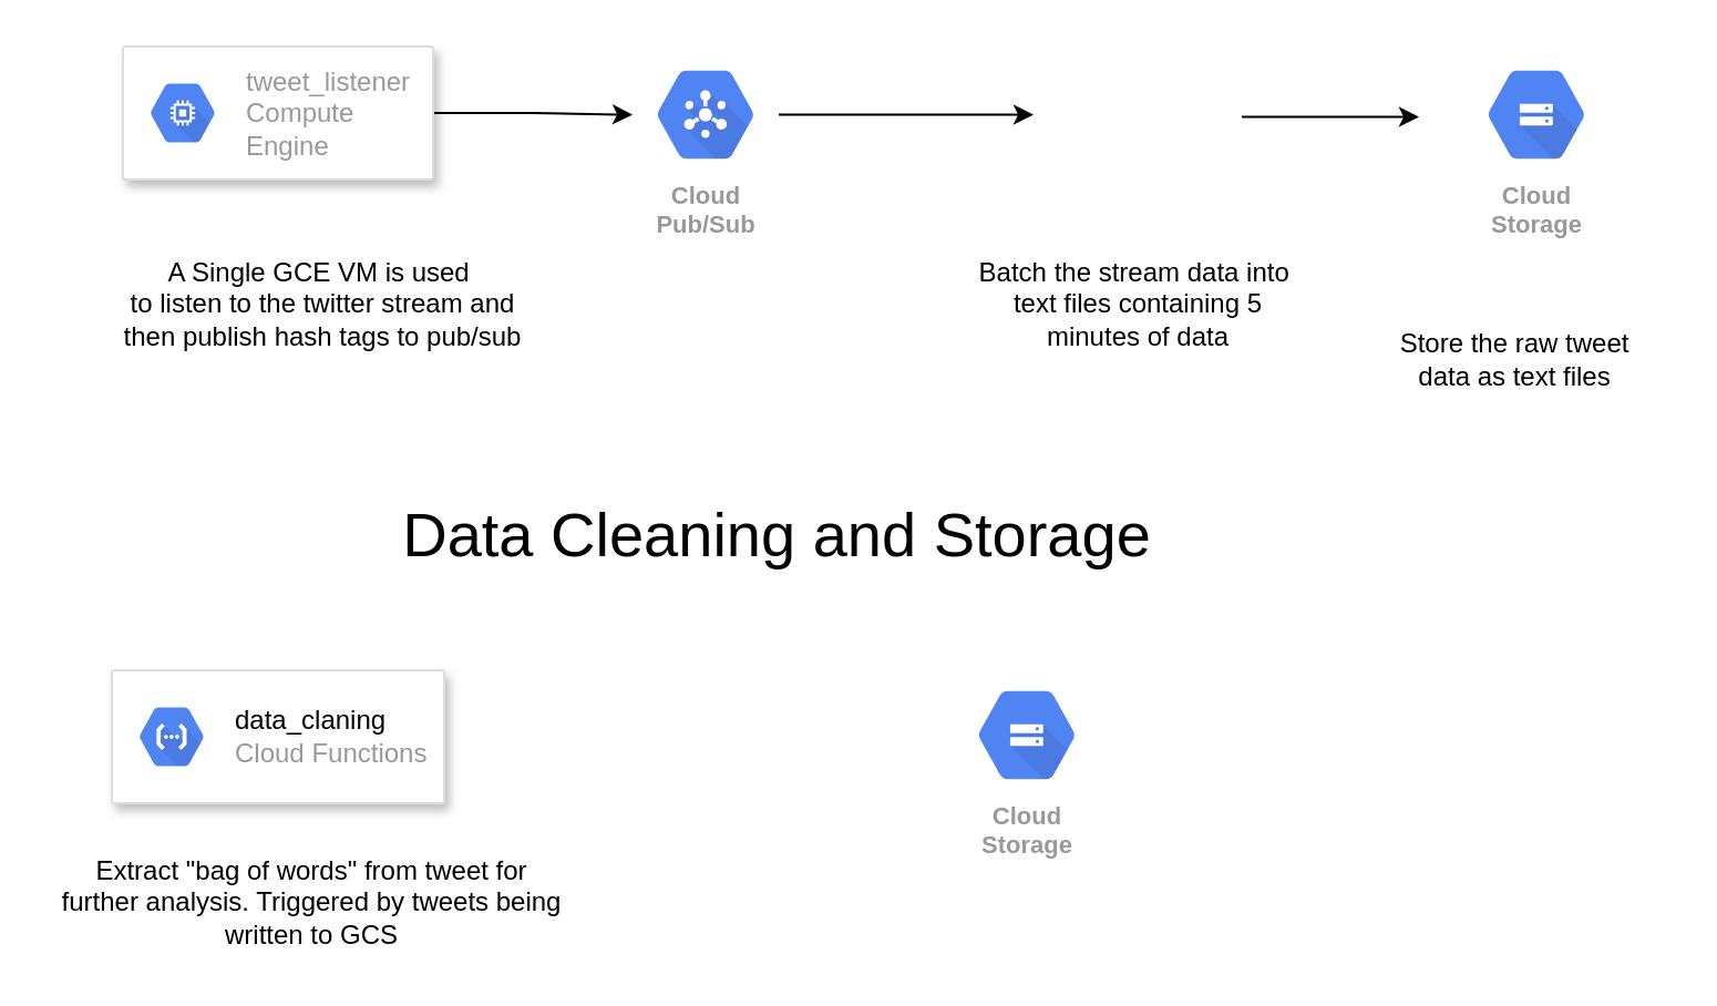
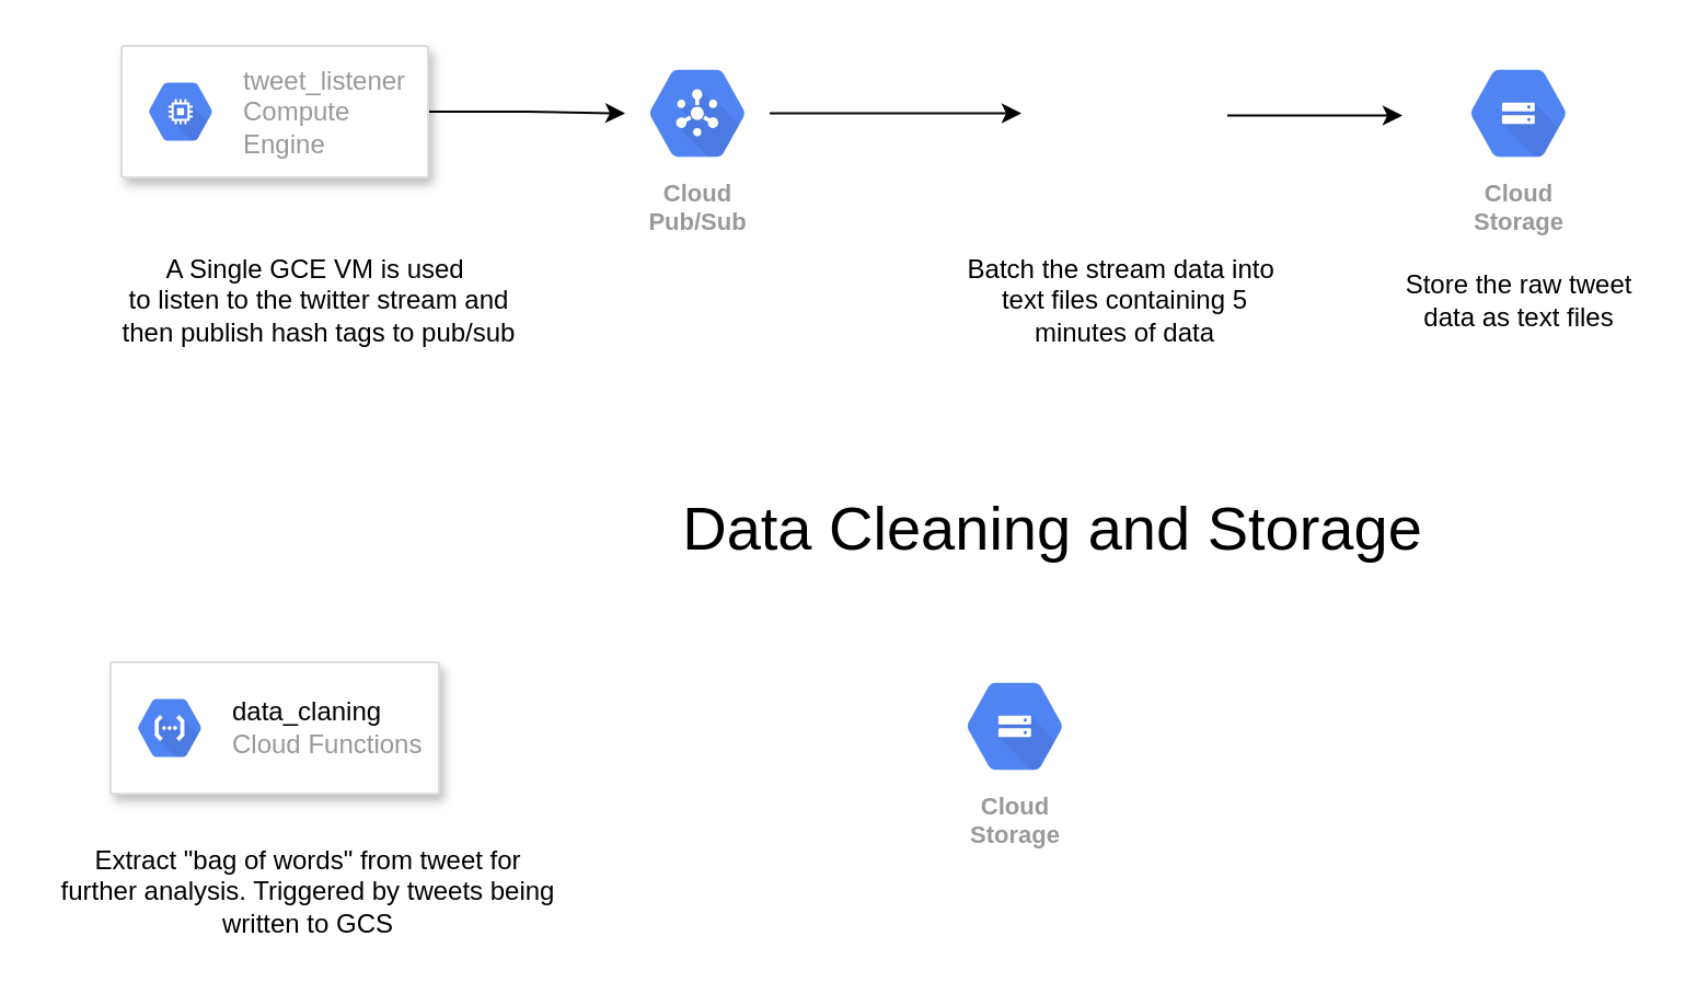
- <mxCell id="15" value="Store the raw tweet &lt;br&gt;data as text files" style="text;html=1;resizable=0;autosize=1;align=center;verticalAlign=middle;points=[];fillColor=none;strokeColor=none;rounded=0;" vertex="1" parent="1"><mxGeometry x="623" y="147" width="120" height="30" as="geometry" /></mxCell>
+ <mxCell id="15" value="Store the raw tweet &lt;br&gt;data as text files" style="text;html=1;resizable=0;autosize=1;align=center;verticalAlign=middle;points=[];fillColor=none;strokeColor=none;rounded=0;" vertex="1" parent="1"><mxGeometry x="633" y="122" width="120" height="30" as="geometry" /></mxCell>
- <mxCell id="12" value="&lt;p align=&quot;center&quot; style=&quot;margin-bottom: 0cm ; line-height: 100% ; font-size: 28px&quot;&gt;Data Cleaning and Storage&lt;/p&gt;" style="text;html=1;resizable=0;autosize=1;align=center;verticalAlign=middle;points=[];fillColor=none;strokeColor=none;rounded=0;textDirection=ltr;" vertex="1" parent="1"><mxGeometry x="175" y="197" width="350" height="60" as="geometry" /></mxCell>
+ <mxCell id="12" value="&lt;p align=&quot;center&quot; style=&quot;margin-bottom: 0cm ; line-height: 100% ; font-size: 28px&quot;&gt;Data Cleaning and Storage&lt;/p&gt;" style="text;html=1;resizable=0;autosize=1;align=center;verticalAlign=middle;points=[];fillColor=none;strokeColor=none;rounded=0;textDirection=ltr;" vertex="1" parent="1"><mxGeometry x="305" y="197" width="350" height="60" as="geometry" /></mxCell>
